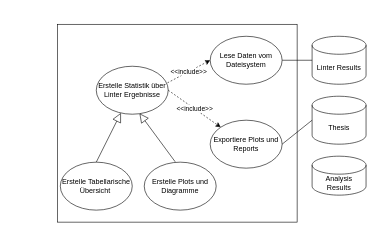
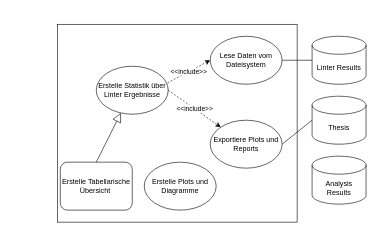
- <mxCell id="16" value="" style="endArrow=block;html=1;exitX=0.431;exitY=-0.007;exitDx=0;exitDy=0;endFill=0;strokeWidth=1;endSize=13;entryX=0.601;entryY=0.983;entryDx=0;entryDy=0;entryPerimeter=0;exitPerimeter=0;" parent="1" source="13" target="4" edge="1"><mxGeometry width="50" height="50" relative="1" as="geometry"><mxPoint x="170" y="280" as="sourcePoint" /><mxPoint x="211.026" y="197.947" as="targetPoint" /></mxGeometry></mxCell>
- <mxCell id="15" value="Analysis Results" style="shape=cylinder3;whiteSpace=wrap;html=1;boundedLbl=1;backgroundOutline=1;size=15;" parent="1" vertex="1"><mxGeometry x="520" y="260" width="90" height="65" as="geometry" /></mxCell>
+ <mxCell id="15" value="Analysis Results" style="shape=cylinder3;whiteSpace=wrap;html=1;boundedLbl=1;backgroundOutline=1;size=15;" parent="1" vertex="1"><mxGeometry x="520" y="260" width="90" height="80" as="geometry" /></mxCell>
- <mxCell id="12" value="Erstelle Tabellarische Übersicht&amp;nbsp;" style="ellipse;whiteSpace=wrap;html=1;" parent="1" vertex="1"><mxGeometry x="100" y="270" width="120" height="80" as="geometry" /></mxCell>
+ <mxCell id="12" value="Erstelle Tabellarische Übersicht&amp;nbsp;" style="whiteSpace=wrap;html=1;rounded=1;" parent="1" vertex="1"><mxGeometry x="100" y="270" width="120" height="80" as="geometry" /></mxCell>
